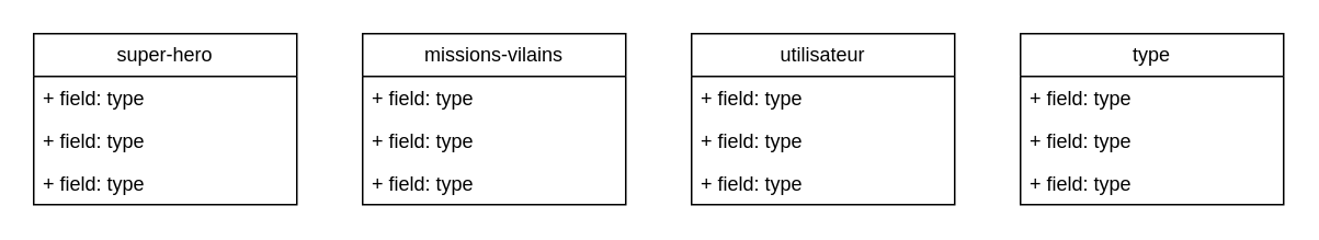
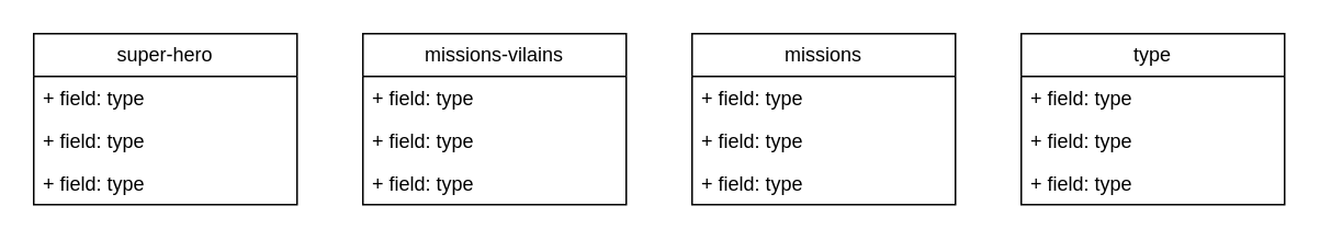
- <mxCell id="2" value="utilisateur" style="swimlane;fontStyle=0;childLayout=stackLayout;horizontal=1;startSize=26;fillColor=none;horizontalStack=0;resizeParent=1;resizeParentMax=0;resizeLast=0;collapsible=1;marginBottom=0;whiteSpace=wrap;html=1;" vertex="1" parent="1"><mxGeometry x="420" y="20" width="160" height="104" as="geometry" /></mxCell>
+ <mxCell id="2" value="missions" style="swimlane;fontStyle=0;childLayout=stackLayout;horizontal=1;startSize=26;fillColor=none;horizontalStack=0;resizeParent=1;resizeParentMax=0;resizeLast=0;collapsible=1;marginBottom=0;whiteSpace=wrap;html=1;" vertex="1" parent="1"><mxGeometry x="420" y="20" width="160" height="104" as="geometry" /></mxCell>
